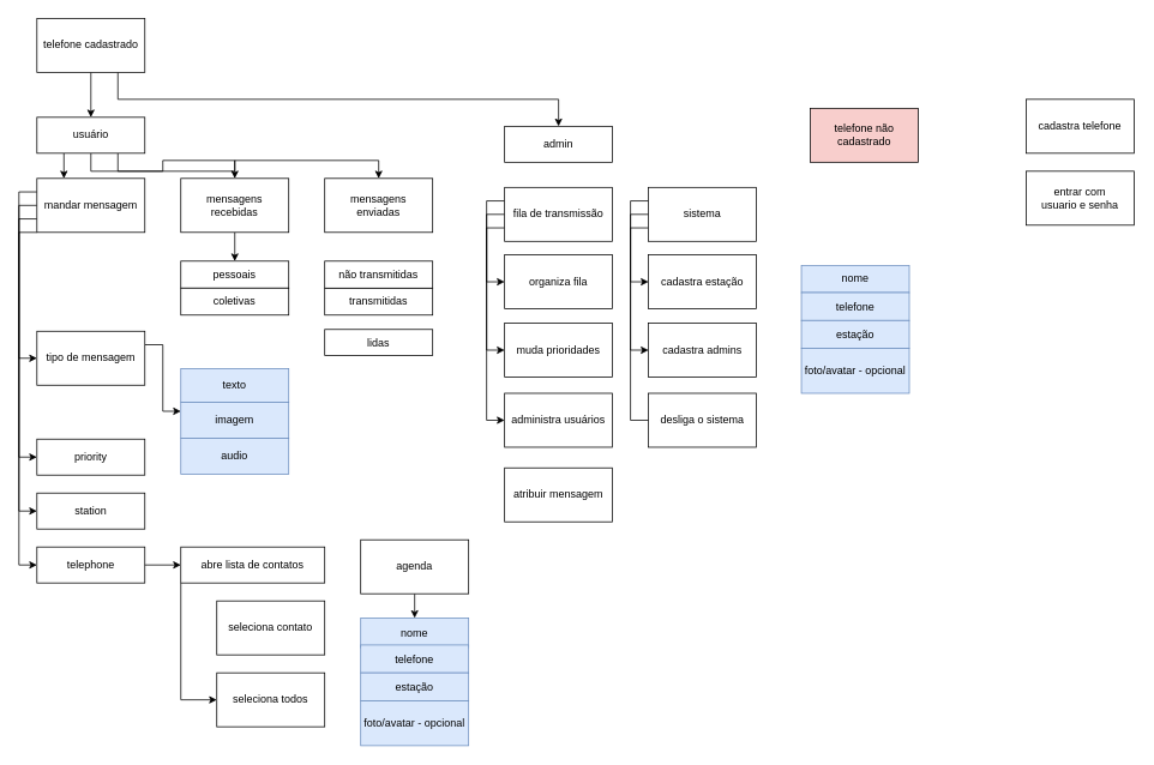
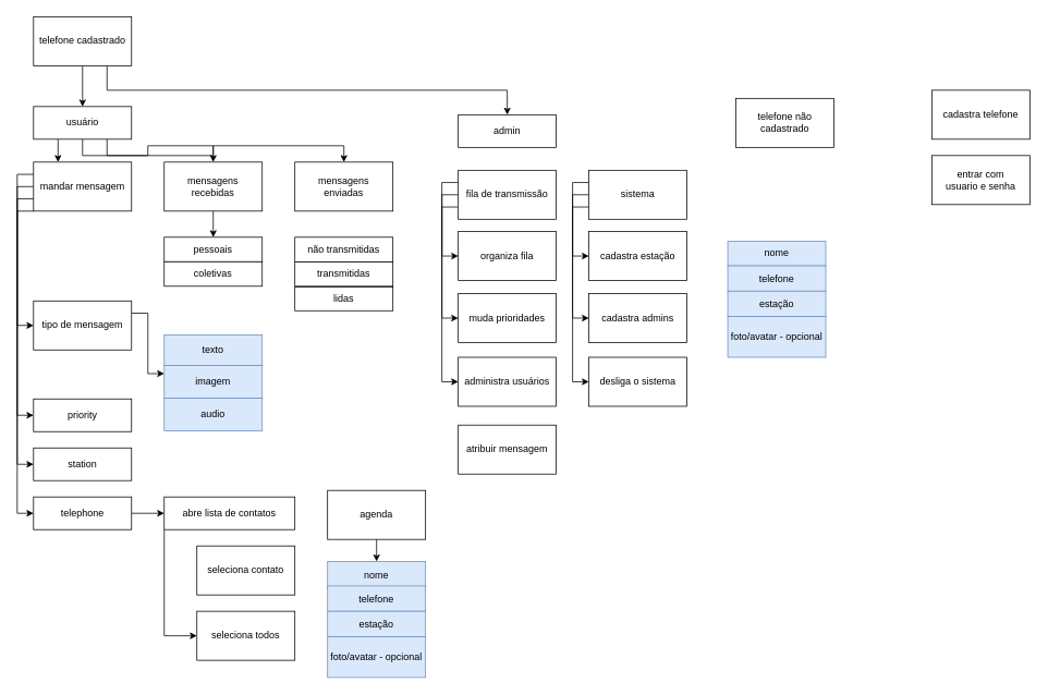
- <mxCell id="16" value="telefone não cadastrado" style="rounded=0;whiteSpace=wrap;html=1;fillColor=#f8cecc;" vertex="1" parent="1"><mxGeometry x="900" y="120" width="120" height="60" as="geometry" /></mxCell>
+ <mxCell id="16" value="telefone não cadastrado" style="rounded=0;whiteSpace=wrap;html=1;" vertex="1" parent="1"><mxGeometry x="900" y="120" width="120" height="60" as="geometry" /></mxCell>
- <mxCell id="65" value="lidas" style="rounded=0;whiteSpace=wrap;html=1;" vertex="1" parent="1"><mxGeometry x="360" y="366" width="120" height="29" as="geometry" /></mxCell>
+ <mxCell id="65" value="lidas" style="rounded=0;whiteSpace=wrap;html=1;" vertex="1" parent="1"><mxGeometry x="360" y="351" width="120" height="29" as="geometry" /></mxCell>
- <mxCell id="19" style="edgeStyle=orthogonalEdgeStyle;rounded=0;orthogonalLoop=1;jettySize=auto;html=1;exitX=0;exitY=0.75;exitDx=0;exitDy=0;entryX=0;entryY=0.5;entryDx=0;entryDy=0;endArrow=none;" edge="1" parent="1" source="20" target="54"><mxGeometry relative="1" as="geometry" /></mxCell>
+ <mxCell id="19" style="edgeStyle=orthogonalEdgeStyle;rounded=0;orthogonalLoop=1;jettySize=auto;html=1;exitX=0;exitY=0.75;exitDx=0;exitDy=0;entryX=0;entryY=0.5;entryDx=0;entryDy=0;" edge="1" parent="1" source="20" target="54"><mxGeometry relative="1" as="geometry" /></mxCell>
